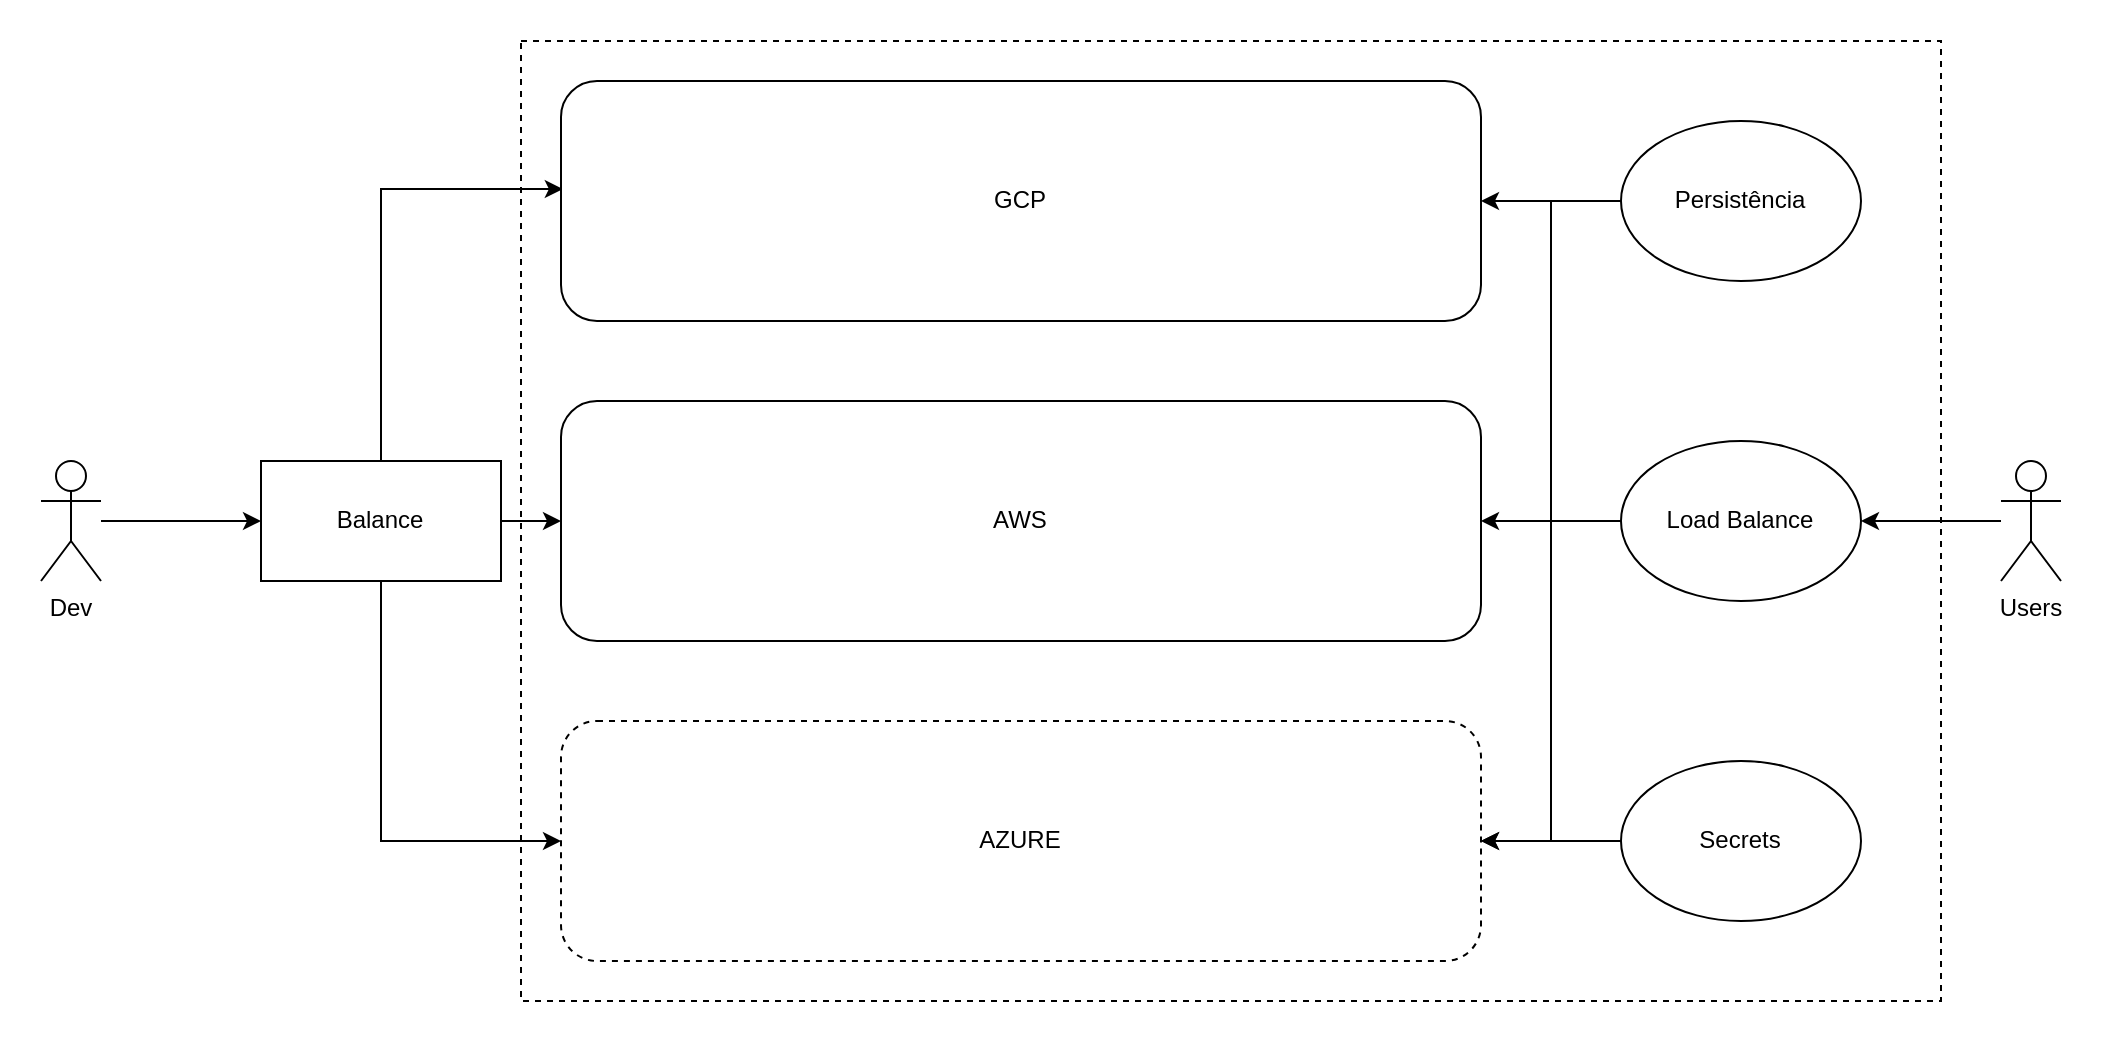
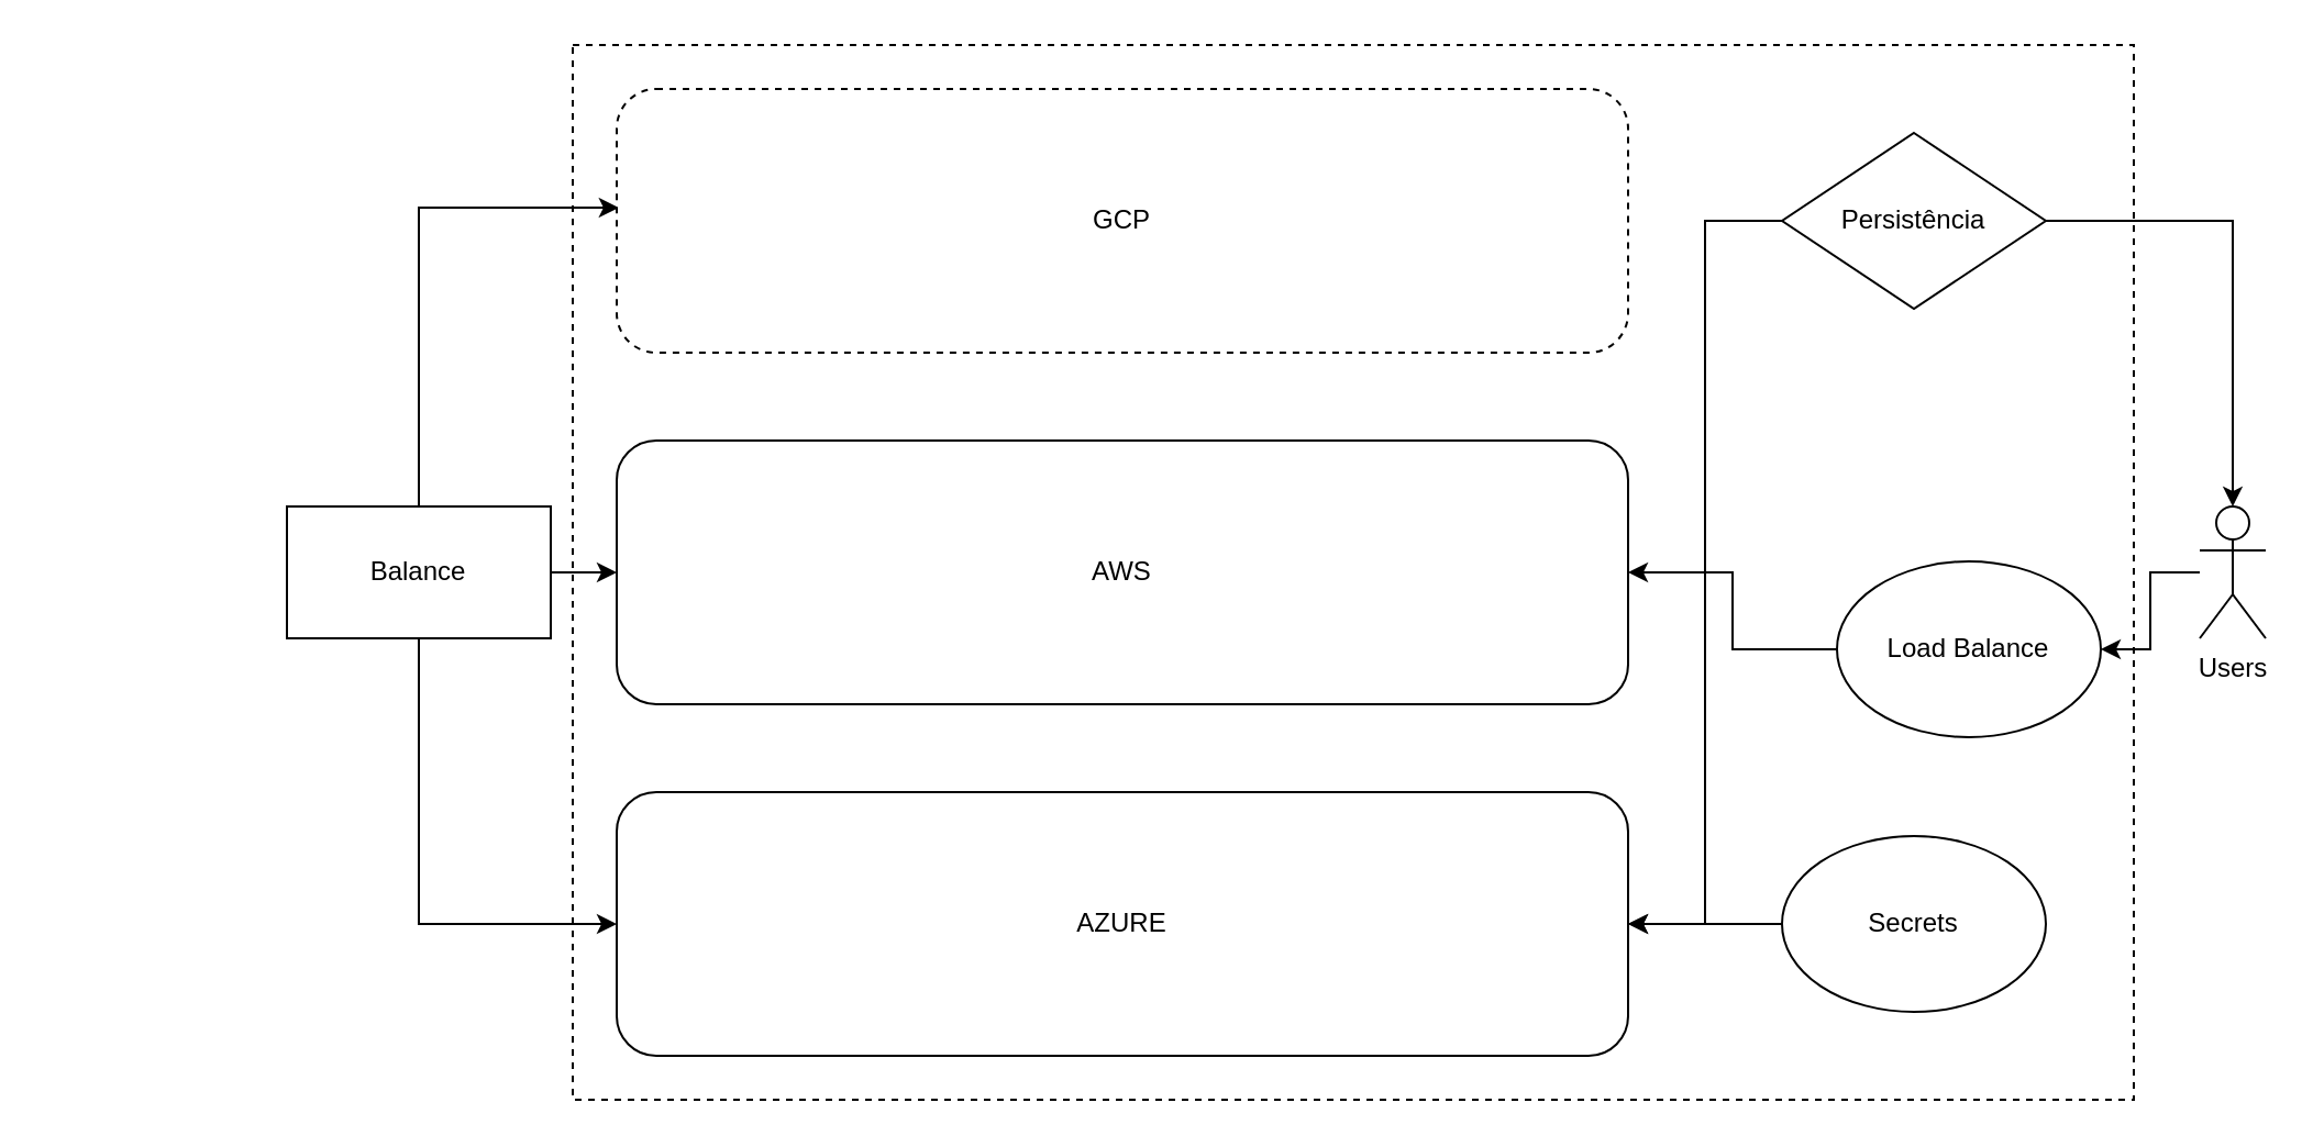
- <mxCell id="6" value="GCP" style="rounded=1;whiteSpace=wrap;html=1;" parent="1" vertex="1"><mxGeometry x="280" width="460" height="120" as="geometry" y="40" /></mxCell>
+ <mxCell id="6" value="GCP" style="rounded=1;whiteSpace=wrap;html=1;dashed=1;" parent="1" vertex="1"><mxGeometry x="280" width="460" height="120" as="geometry" y="40" /></mxCell>
- <mxCell id="9" value="" style="edgeStyle=orthogonalEdgeStyle;rounded=0;orthogonalLoop=1;jettySize=auto;html=1;" parent="1" source="11" target="6" edge="1"><mxGeometry relative="1" as="geometry" /></mxCell>
+ <mxCell id="9" value="" style="edgeStyle=orthogonalEdgeStyle;rounded=0;orthogonalLoop=1;jettySize=auto;html=1;" parent="1" source="11" target="17" edge="1"><mxGeometry relative="1" as="geometry" /></mxCell>
- <mxCell id="11" value="Persistência" style="ellipse;whiteSpace=wrap;html=1;strokeWidth=1;gradientColor=none;" parent="1" vertex="1"><mxGeometry x="810" y="60" width="120" height="80" as="geometry" /></mxCell>
+ <mxCell id="11" value="Persistência" style="rhombus;whiteSpace=wrap;html=1;strokeWidth=1;gradientColor=none;" parent="1" vertex="1"><mxGeometry x="810" y="60" width="120" height="80" as="geometry" /></mxCell>
- <mxCell id="19" value="&lt;div&gt;Dev&lt;/div&gt;" style="shape=umlActor;verticalLabelPosition=bottom;verticalAlign=top;html=1;outlineConnect=0;strokeColor=#000000;strokeWidth=1;fillColor=#ffffff;gradientColor=none;" vertex="1" parent="1"><mxGeometry x="20" y="230" width="30" height="60" as="geometry" /></mxCell>
- <mxCell id="18" value="" style="edgeStyle=orthogonalEdgeStyle;rounded=0;orthogonalLoop=1;jettySize=auto;html=1;" edge="1" parent="1" source="19" target="5"><mxGeometry relative="1" as="geometry" /></mxCell>
- <mxCell id="13" value="Load Balance" style="ellipse;whiteSpace=wrap;html=1;strokeWidth=1;gradientColor=none;" parent="1" vertex="1"><mxGeometry x="810" y="220" width="120" height="80" as="geometry" /></mxCell>
+ <mxCell id="13" value="Load Balance" style="ellipse;whiteSpace=wrap;html=1;strokeWidth=1;gradientColor=none;" parent="1" vertex="1"><mxGeometry x="835" y="255" width="120" height="80" as="geometry" /></mxCell>
- <mxCell id="8" value="AZURE" style="rounded=1;whiteSpace=wrap;html=1;dashed=1;" parent="1" vertex="1"><mxGeometry x="280" y="360" width="460" height="120" as="geometry" /></mxCell>
+ <mxCell id="8" value="AZURE" style="rounded=1;whiteSpace=wrap;html=1;" parent="1" vertex="1"><mxGeometry x="280" y="360" width="460" height="120" as="geometry" /></mxCell>
